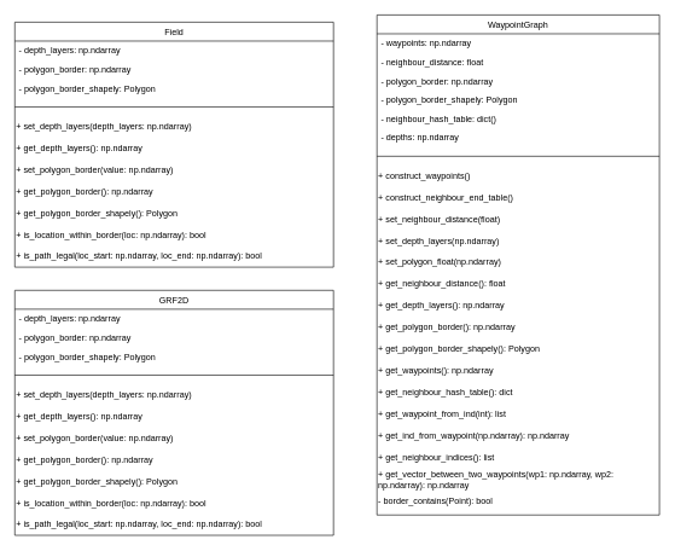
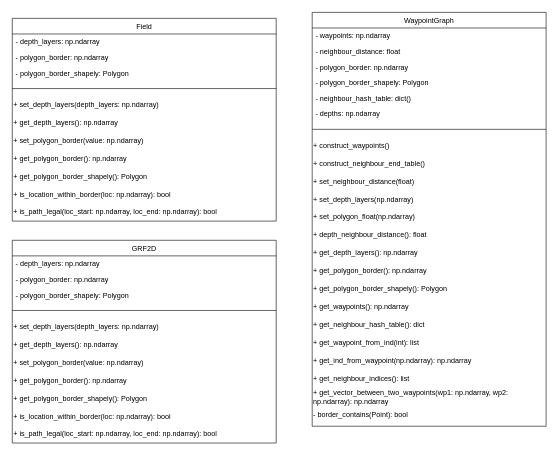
- <mxCell id="15" value="+ get_neighbour_distance(): float" style="text;html=1;strokeColor=none;fillColor=none;align=left;verticalAlign=middle;whiteSpace=wrap;rounded=0;" parent="2" vertex="1"><mxGeometry y="356" width="390" height="30" as="geometry" /></mxCell>
+ <mxCell id="15" value="+ depth_neighbour_distance(): float" style="text;html=1;strokeColor=none;fillColor=none;align=left;verticalAlign=middle;whiteSpace=wrap;rounded=0;" parent="2" vertex="1"><mxGeometry y="356" width="390" height="30" as="geometry" /></mxCell>
